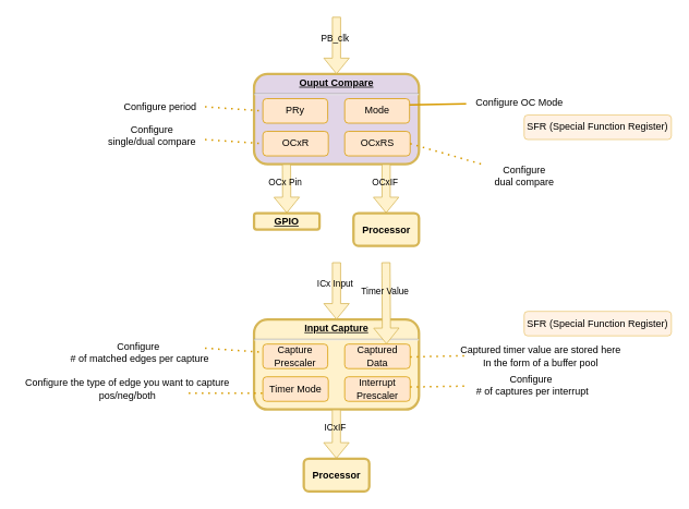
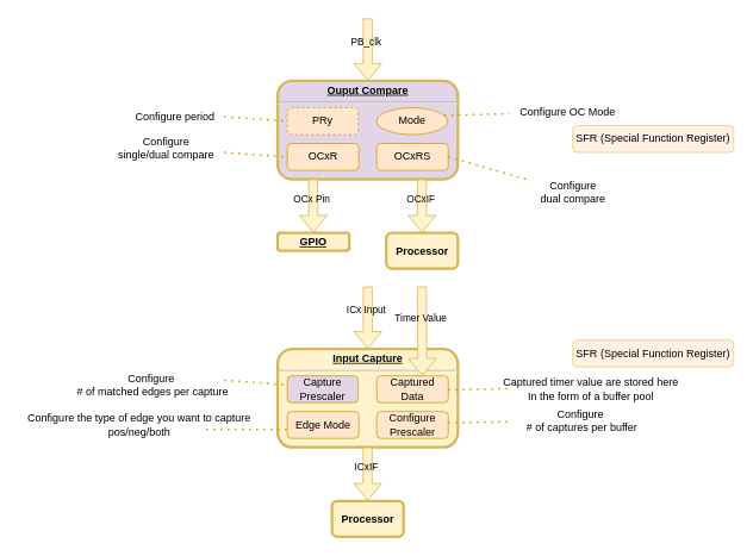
- <mxCell id="43" value="" style="endArrow=none;dashed=0;html=1;dashPattern=1 3;strokeWidth=2;rounded=0;fillColor=#ffe6cc;strokeColor=#d79b00;exitX=1;exitY=0.25;exitDx=0;exitDy=0;" edge="1" parent="1" target="44" source="42"><mxGeometry width="50" height="50" relative="1" as="geometry"><mxPoint x="510" y="90" as="sourcePoint" /><mxPoint x="581" y="95" as="targetPoint" /></mxGeometry></mxCell>
+ <mxCell id="43" value="" style="endArrow=none;dashed=1;html=1;dashPattern=1 3;strokeWidth=2;rounded=0;fillColor=#ffe6cc;strokeColor=#d79b00;exitX=1;exitY=0.25;exitDx=0;exitDy=0;" edge="1" parent="1" target="44" source="42"><mxGeometry width="50" height="50" relative="1" as="geometry"><mxPoint x="510" y="90" as="sourcePoint" /><mxPoint x="581" y="95" as="targetPoint" /></mxGeometry></mxCell>
- <mxCell id="3" value="PRy" style="rounded=1;whiteSpace=wrap;html=1;fillColor=#ffe6cc;strokeColor=#d79b00;" vertex="1" parent="1"><mxGeometry x="320.75" y="120" width="79.25" height="30" as="geometry" /></mxCell>
+ <mxCell id="3" value="PRy" style="rounded=1;whiteSpace=wrap;html=1;fillColor=#ffe6cc;strokeColor=#d79b00;dashed=1;" vertex="1" parent="1"><mxGeometry x="320.75" y="120" width="79.25" height="30" as="geometry" /></mxCell>
- <mxCell id="42" value="Mode" style="rounded=1;whiteSpace=wrap;html=1;fillColor=#ffe6cc;strokeColor=#d79b00;" vertex="1" parent="1"><mxGeometry x="420.75" y="120" width="79.25" height="30" as="geometry" /></mxCell>
+ <mxCell id="42" value="Mode" style="ellipse;whiteSpace=wrap;html=1;fillColor=#ffe6cc;strokeColor=#d79b00;" vertex="1" parent="1"><mxGeometry x="420.75" y="120" width="79.25" height="30" as="geometry" /></mxCell>
- <mxCell id="16" value="Capture Prescaler" style="rounded=1;whiteSpace=wrap;html=1;fillColor=#ffe6cc;strokeColor=#d79b00;" vertex="1" parent="1"><mxGeometry x="320.75" y="420" width="79.25" height="30" as="geometry" /></mxCell>
+ <mxCell id="16" value="Capture Prescaler" style="rounded=1;whiteSpace=wrap;html=1;fillColor=#e1d5e7;strokeColor=#d79b00;" vertex="1" parent="1"><mxGeometry x="320.75" y="420" width="79.25" height="30" as="geometry" /></mxCell>
- <mxCell id="34" value="Configure&amp;nbsp;&lt;div&gt;# of captures per interrupt&lt;/div&gt;" style="text;html=1;align=center;verticalAlign=middle;resizable=0;points=[];autosize=1;strokeColor=none;fillColor=none;" vertex="1" parent="1"><mxGeometry x="570" y="450" width="160" height="40" as="geometry" /></mxCell>
+ <mxCell id="34" value="Configure&amp;nbsp;&lt;div&gt;# of captures per buffer&lt;/div&gt;" style="text;html=1;align=center;verticalAlign=middle;resizable=0;points=[];autosize=1;strokeColor=none;fillColor=none;" vertex="1" parent="1"><mxGeometry x="570" y="450" width="160" height="40" as="geometry" /></mxCell>
- <mxCell id="17" value="Timer Mode" style="rounded=1;whiteSpace=wrap;html=1;fillColor=#ffe6cc;strokeColor=#d79b00;" vertex="1" parent="1"><mxGeometry x="320.75" y="460" width="80" height="30" as="geometry" /></mxCell>
+ <mxCell id="17" value="Edge Mode" style="rounded=1;whiteSpace=wrap;html=1;fillColor=#ffe6cc;strokeColor=#d79b00;" vertex="1" parent="1"><mxGeometry x="320.75" y="460" width="80" height="30" as="geometry" /></mxCell>
- <mxCell id="18" value="Interrupt Prescaler" style="rounded=1;whiteSpace=wrap;html=1;fillColor=#ffe6cc;strokeColor=#d79b00;" vertex="1" parent="1"><mxGeometry x="420.75" y="460" width="80" height="30" as="geometry" /></mxCell>
+ <mxCell id="18" value="Configure Prescaler" style="rounded=1;whiteSpace=wrap;html=1;fillColor=#ffe6cc;strokeColor=#d79b00;" vertex="1" parent="1"><mxGeometry x="420.75" y="460" width="80" height="30" as="geometry" /></mxCell>
